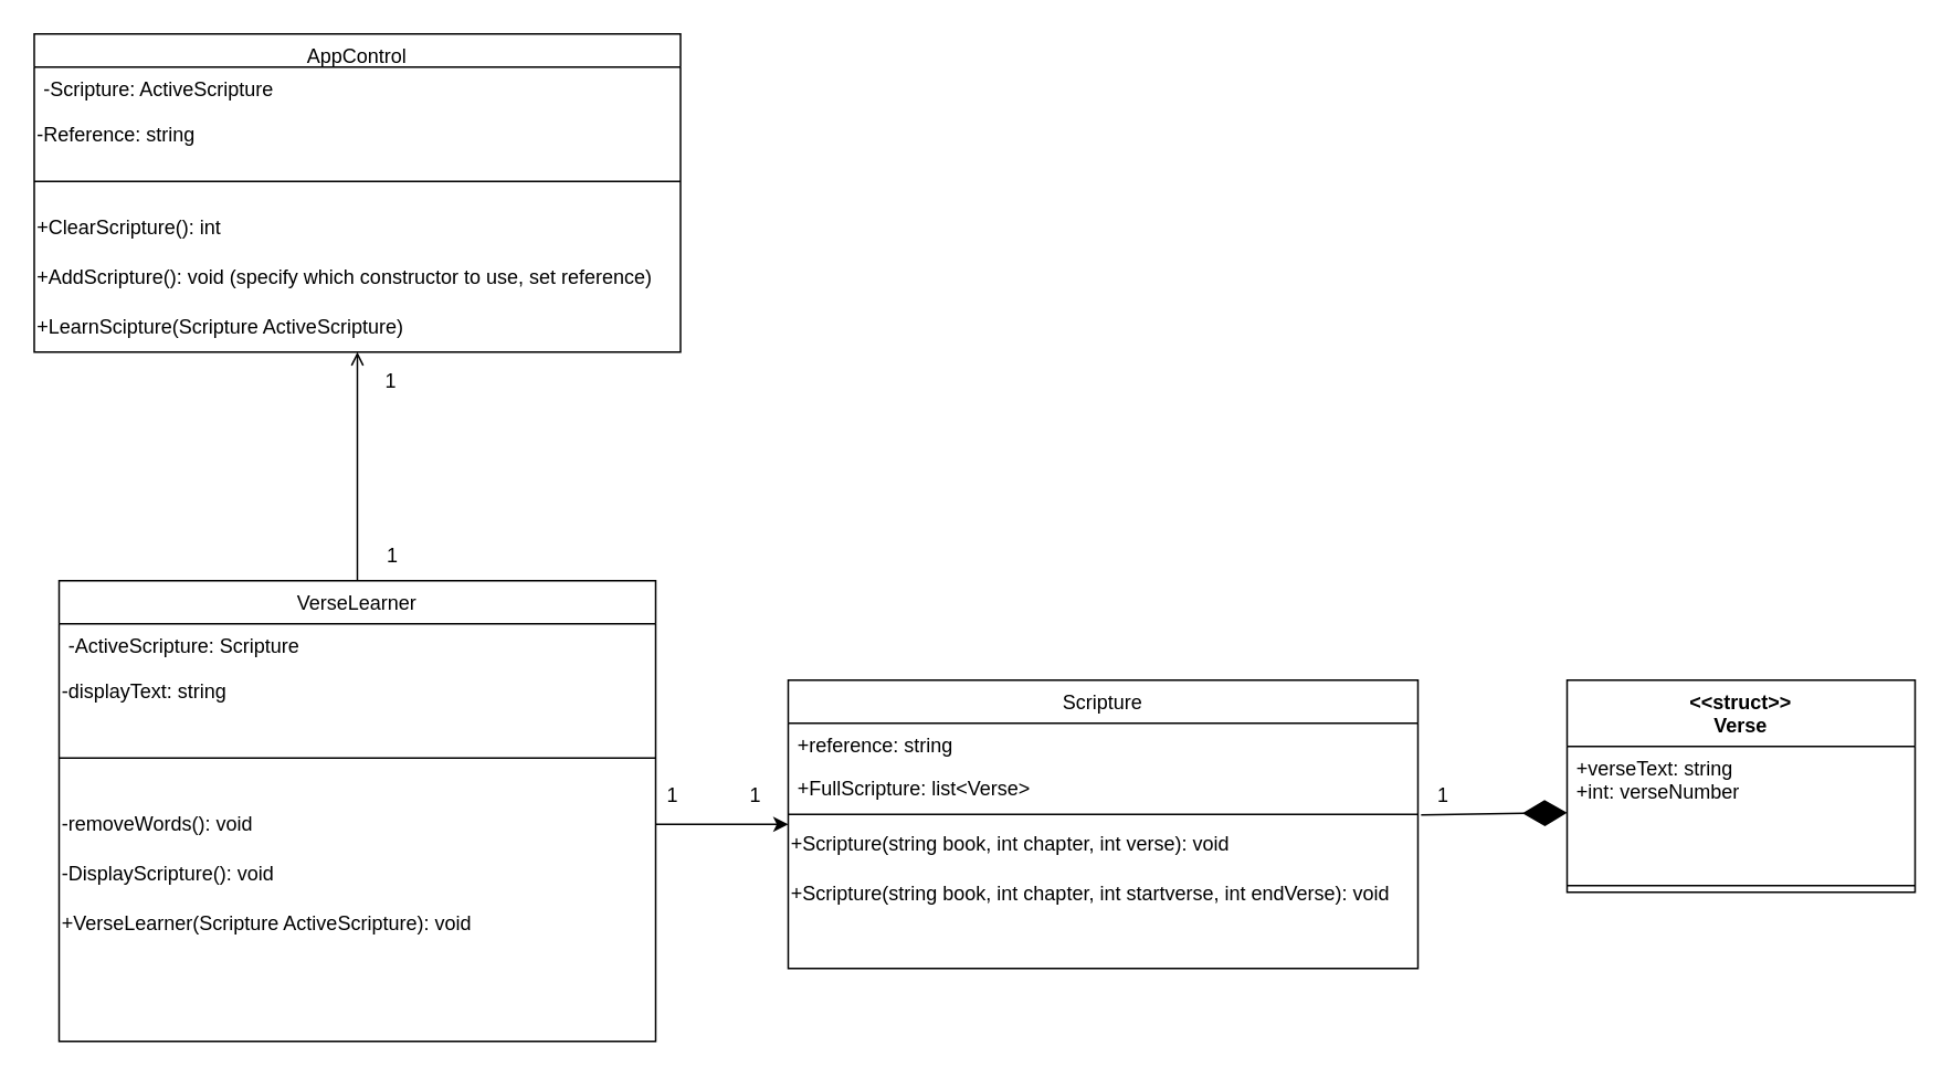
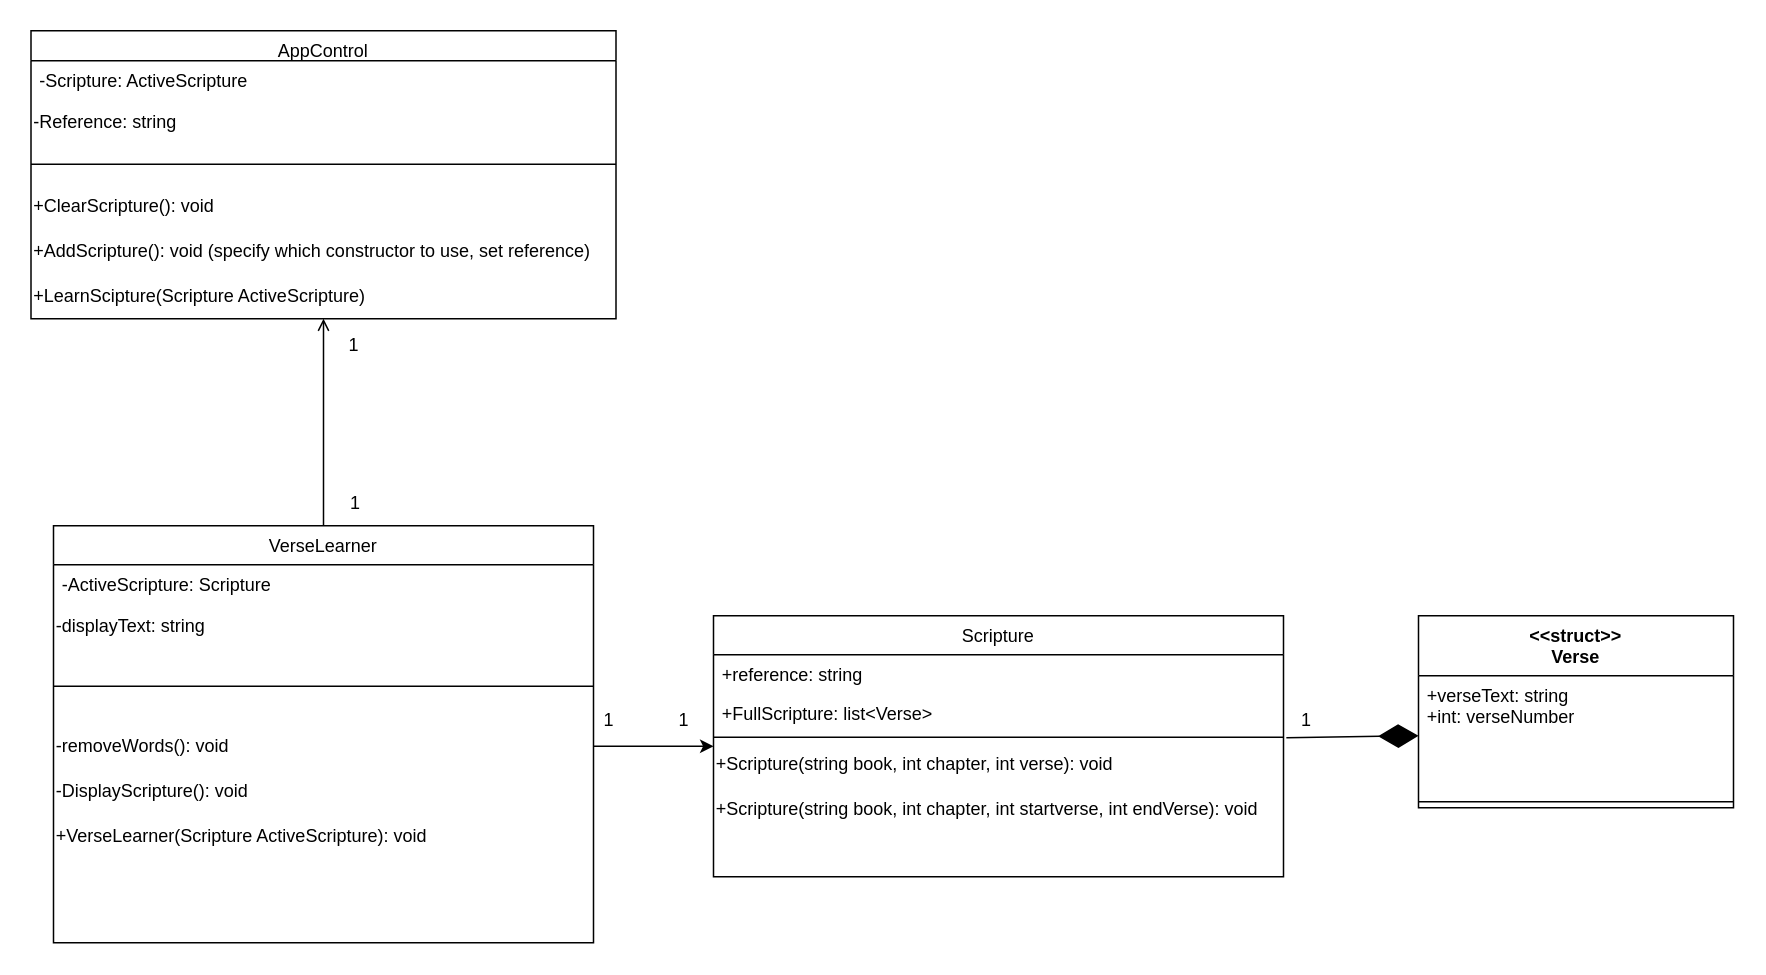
- <mxCell id="23" value="+ClearScripture(): int" style="text;html=1;align=left;verticalAlign=middle;resizable=0;points=[];autosize=1;strokeColor=none;fillColor=none;" parent="19" vertex="1"><mxGeometry y="102" width="390" height="30" as="geometry" /></mxCell>
+ <mxCell id="23" value="+ClearScripture(): void" style="text;html=1;align=left;verticalAlign=middle;resizable=0;points=[];autosize=1;strokeColor=none;fillColor=none;" parent="19" vertex="1"><mxGeometry y="102" width="390" height="30" as="geometry" /></mxCell>
